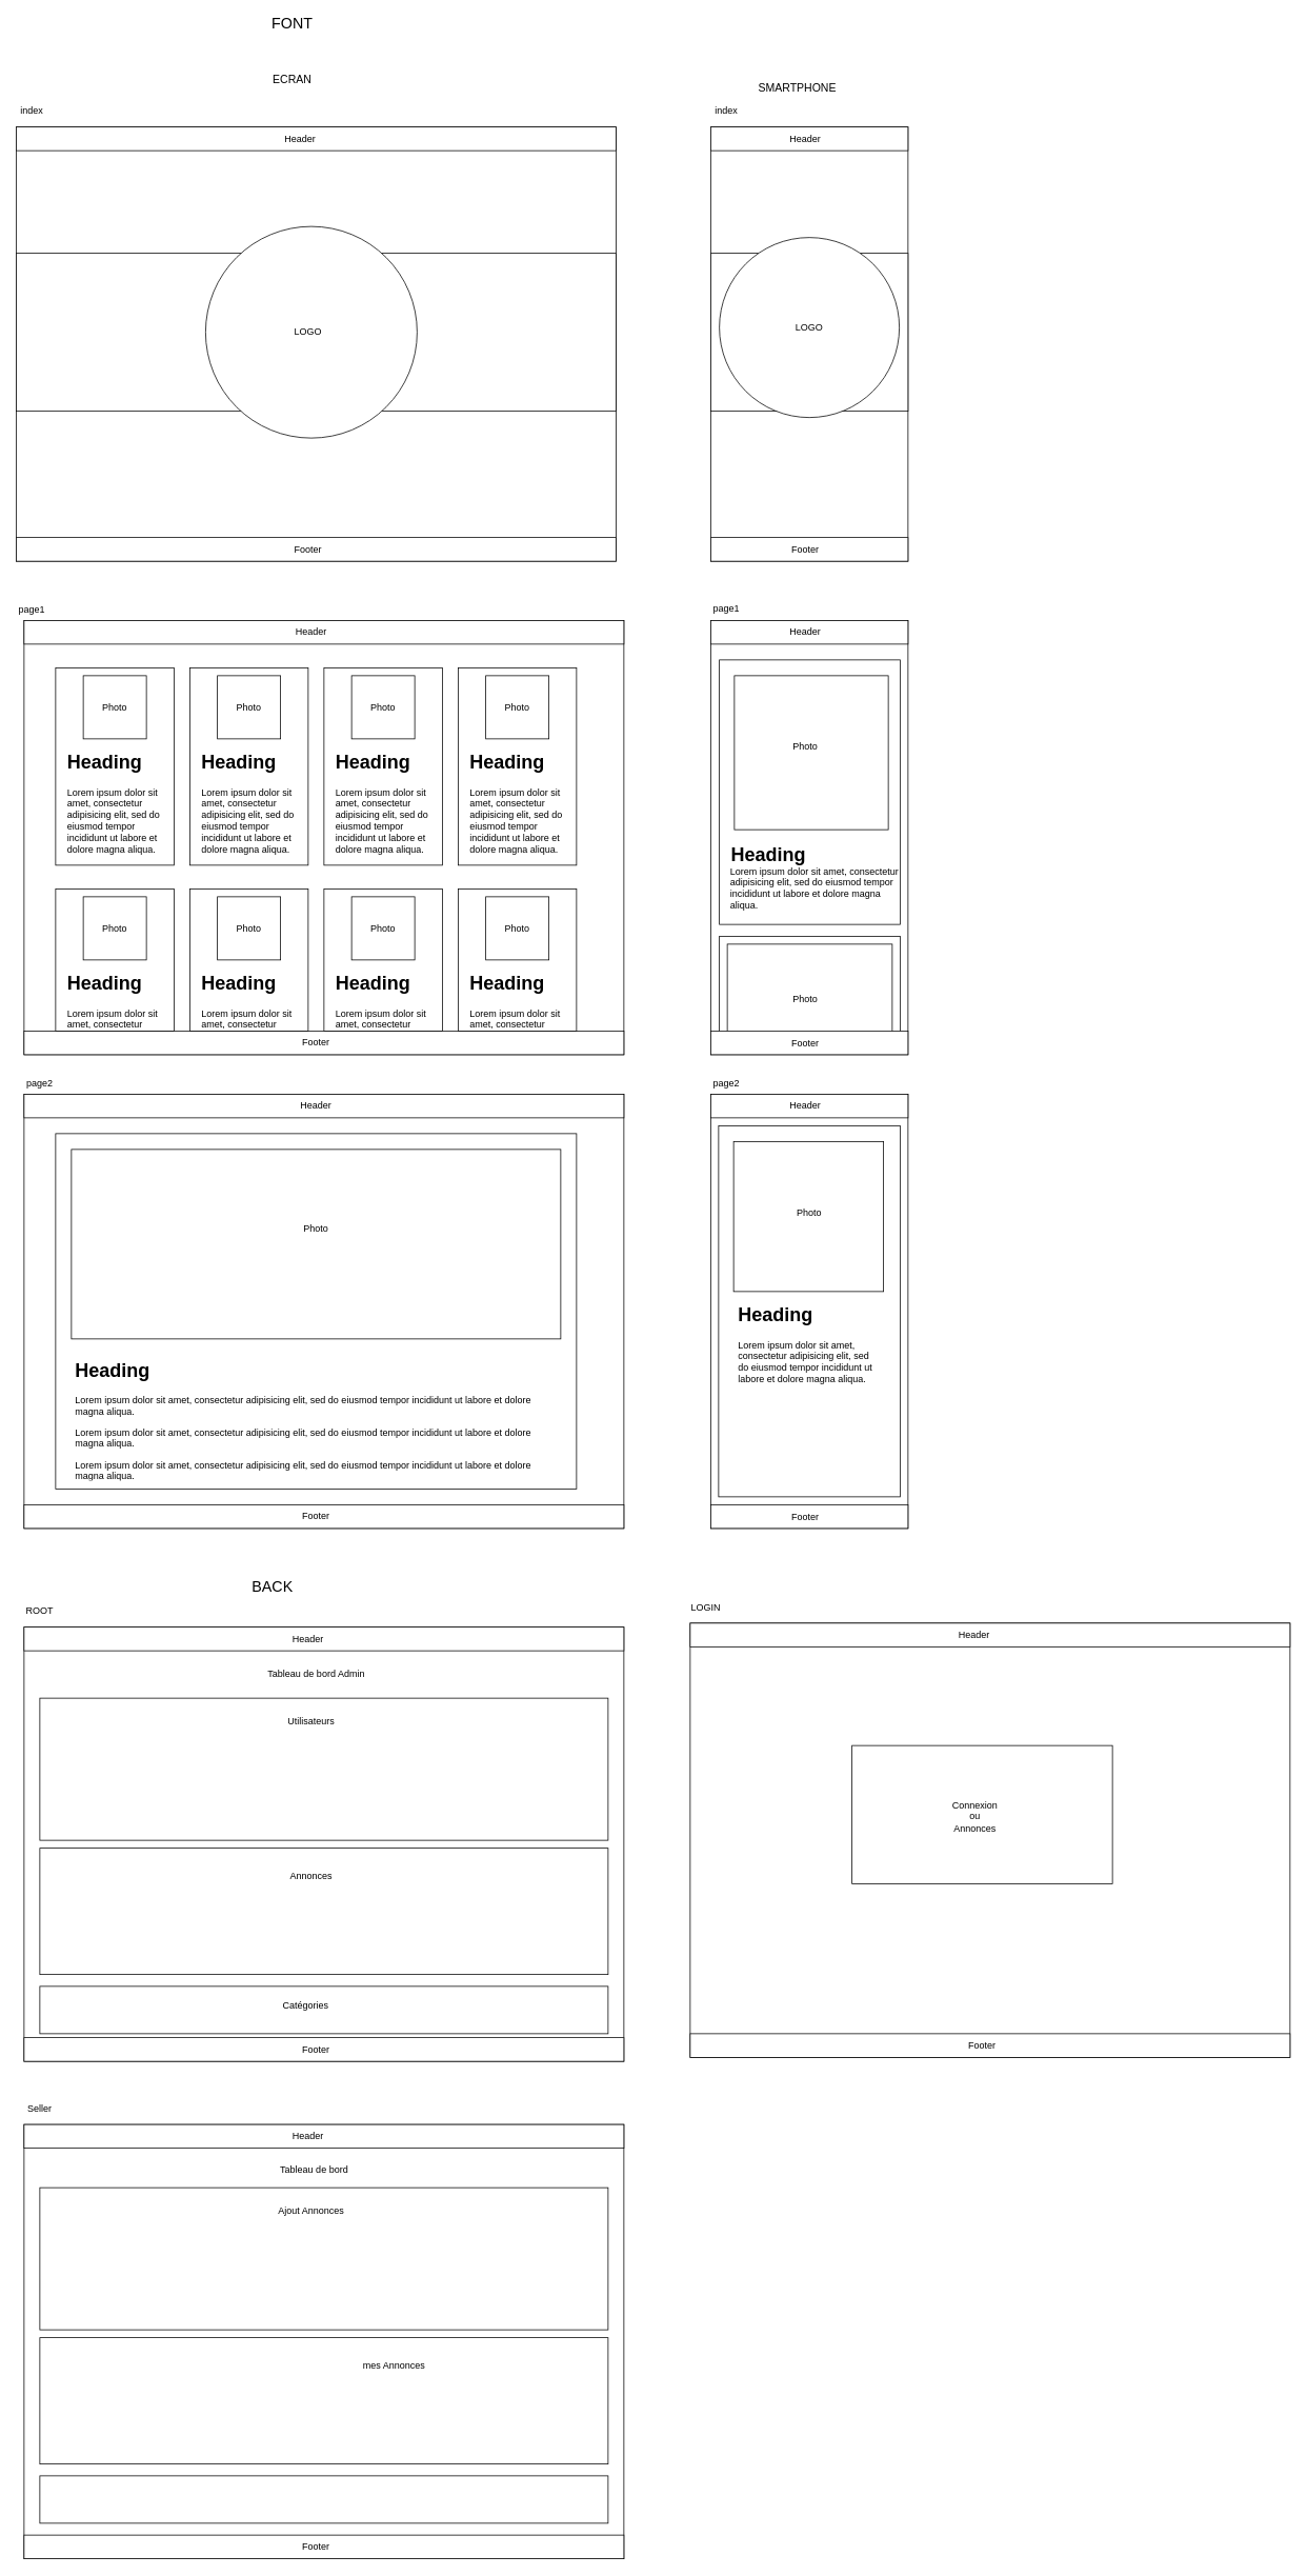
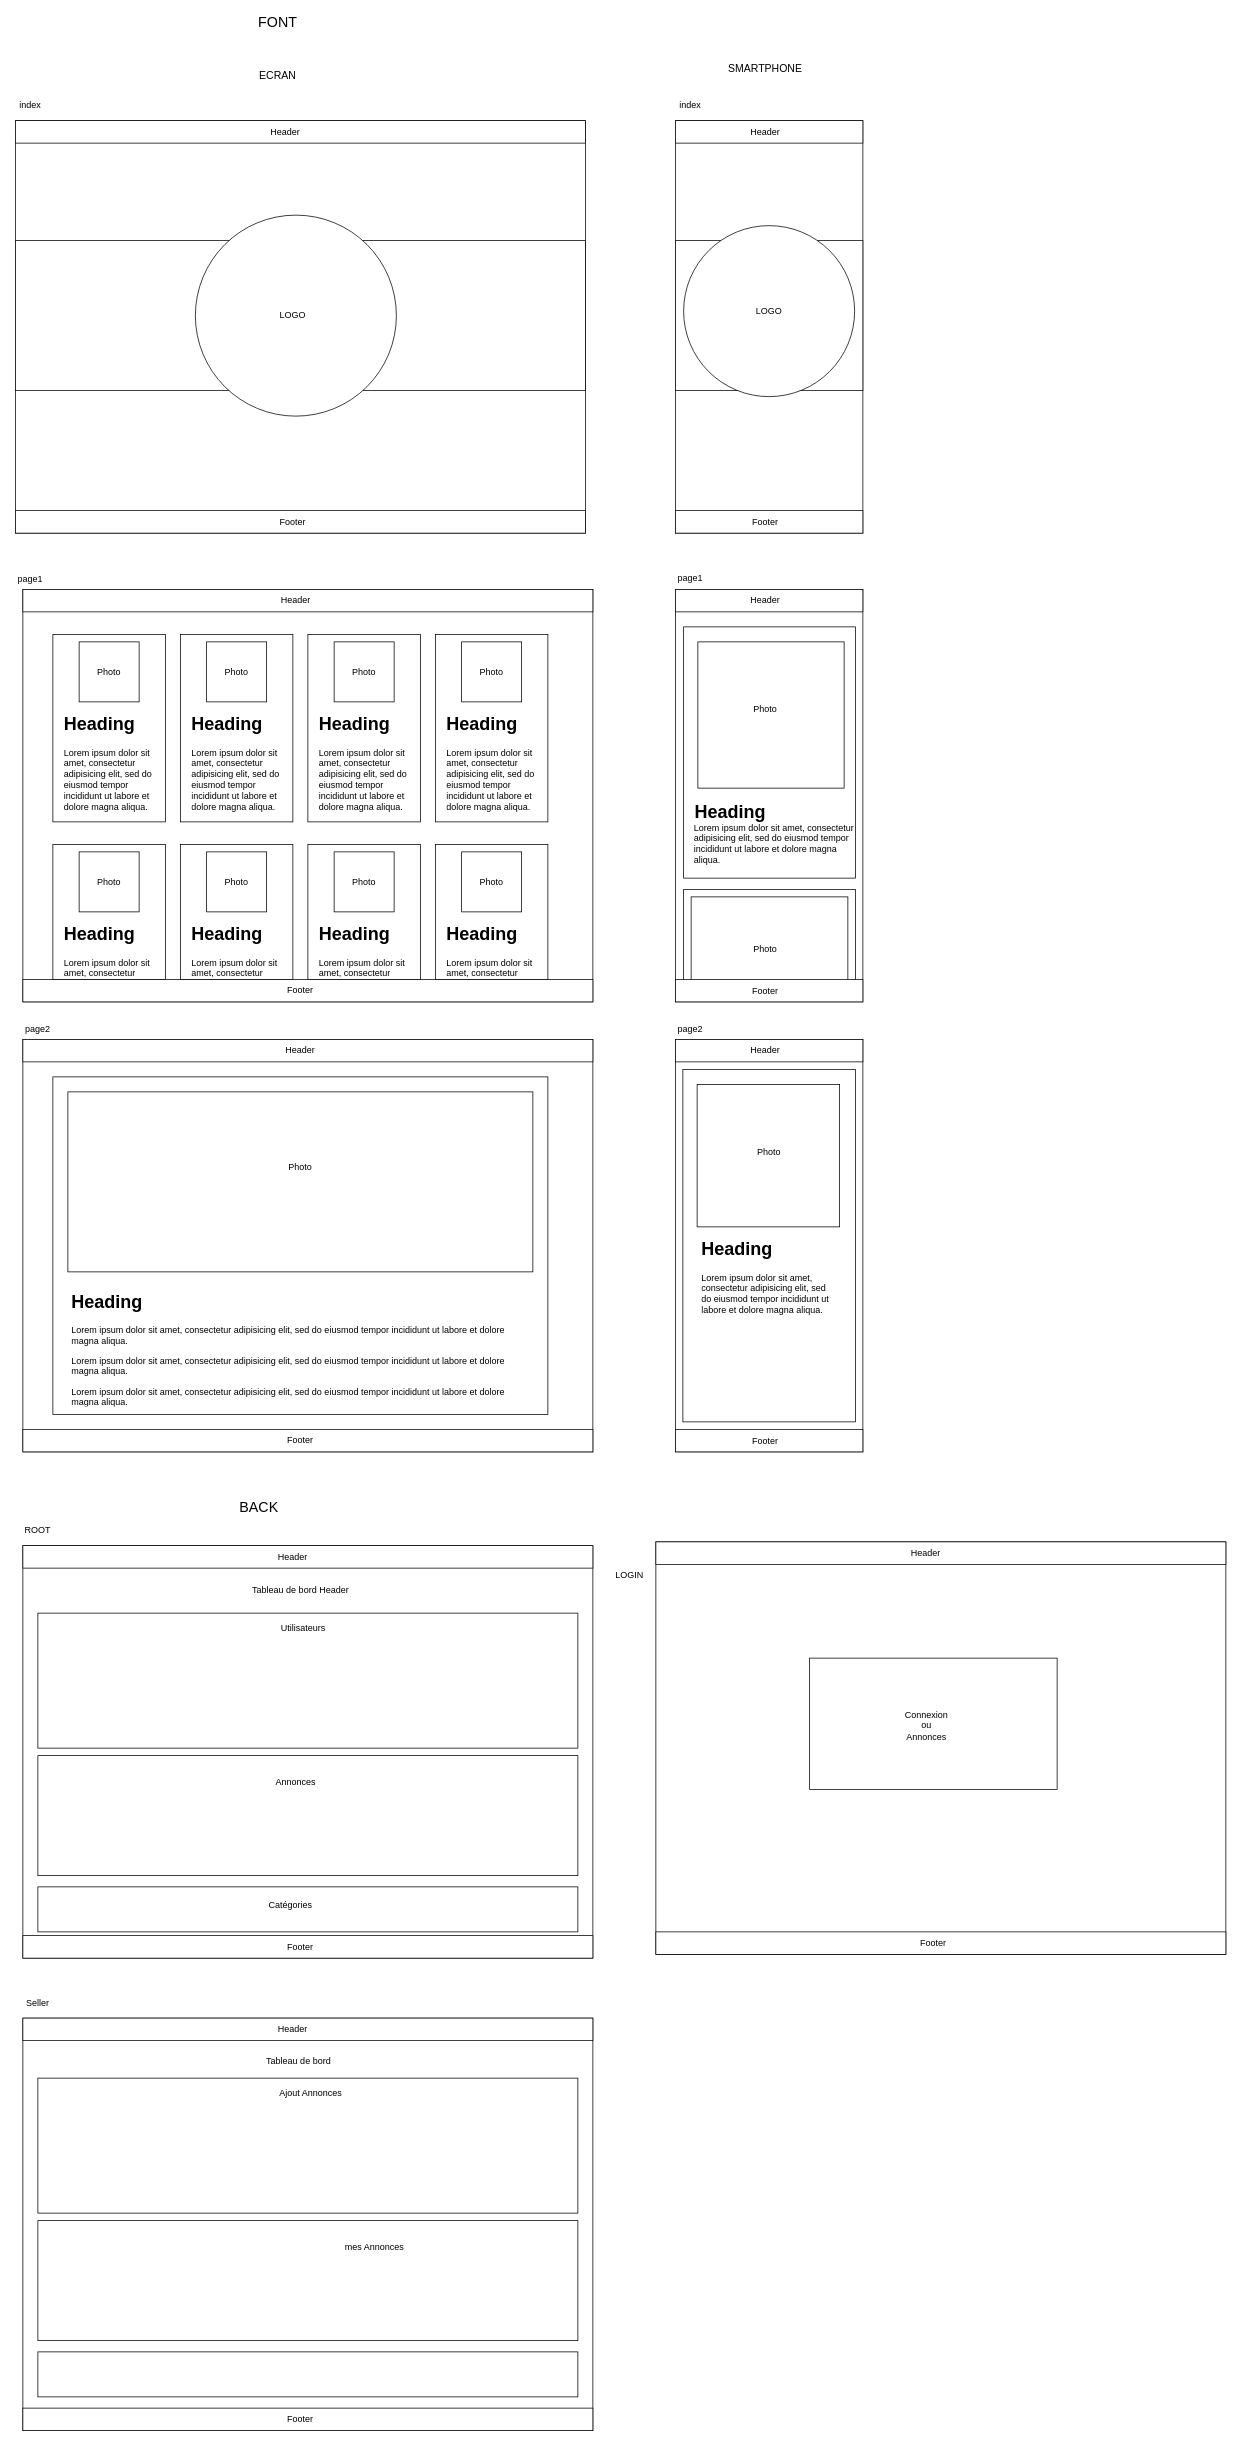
- <mxCell id="88" value="&lt;span style=&quot;font-size: 14px&quot;&gt;SMARTPHONE&lt;/span&gt;" style="text;html=1;strokeColor=none;fillColor=none;align=center;verticalAlign=middle;whiteSpace=wrap;rounded=0;" parent="1" vertex="1"><mxGeometry x="960" y="100" width="100" height="20" as="geometry" /></mxCell>
+ <mxCell id="88" value="&lt;span style=&quot;font-size: 14px&quot;&gt;SMARTPHONE&lt;/span&gt;" style="text;html=1;strokeColor=none;fillColor=none;align=center;verticalAlign=middle;whiteSpace=wrap;rounded=0;" parent="1" vertex="1"><mxGeometry x="970" y="80" width="100" height="20" as="geometry" /></mxCell>
- <mxCell id="113" value="LOGIN" style="text;html=1;strokeColor=none;fillColor=none;align=center;verticalAlign=middle;whiteSpace=wrap;rounded=0;" parent="1" vertex="1"><mxGeometry x="874" y="2025" width="40" height="20" as="geometry" /></mxCell>
+ <mxCell id="113" value="LOGIN" style="text;html=1;strokeColor=none;fillColor=none;align=center;verticalAlign=middle;whiteSpace=wrap;rounded=0;" parent="1" vertex="1"><mxGeometry x="819" y="2090" width="40" height="20" as="geometry" /></mxCell>
- <mxCell id="99" value="&lt;font style=&quot;vertical-align: inherit&quot;&gt;&lt;font style=&quot;vertical-align: inherit&quot;&gt;Tableau de bord Admin&lt;/font&gt;&lt;/font&gt;" style="text;html=1;strokeColor=none;fillColor=none;align=center;verticalAlign=middle;whiteSpace=wrap;rounded=0;" parent="1" vertex="1"><mxGeometry x="307.5" y="2110" width="185" height="20" as="geometry" /></mxCell>
+ <mxCell id="99" value="&lt;font style=&quot;vertical-align: inherit&quot;&gt;&lt;font style=&quot;vertical-align: inherit&quot;&gt;Tableau de bord Header&lt;/font&gt;&lt;/font&gt;" style="text;html=1;strokeColor=none;fillColor=none;align=center;verticalAlign=middle;whiteSpace=wrap;rounded=0;" parent="1" vertex="1"><mxGeometry x="307.5" y="2110" width="185" height="20" as="geometry" /></mxCell>
- <mxCell id="101" value="&lt;font style=&quot;vertical-align: inherit&quot;&gt;&lt;font style=&quot;vertical-align: inherit&quot;&gt;&lt;font style=&quot;vertical-align: inherit&quot;&gt;&lt;font style=&quot;vertical-align: inherit&quot;&gt;Utilisateurs&lt;/font&gt;&lt;/font&gt;&lt;/font&gt;&lt;/font&gt;" style="text;html=1;strokeColor=none;fillColor=none;align=center;verticalAlign=middle;whiteSpace=wrap;rounded=0;" parent="1" vertex="1"><mxGeometry x="339" y="2170" width="110" height="20" as="geometry" /></mxCell>
+ <mxCell id="101" value="&lt;font style=&quot;vertical-align: inherit&quot;&gt;&lt;font style=&quot;vertical-align: inherit&quot;&gt;&lt;font style=&quot;vertical-align: inherit&quot;&gt;&lt;font style=&quot;vertical-align: inherit&quot;&gt;Utilisateurs&lt;/font&gt;&lt;/font&gt;&lt;/font&gt;&lt;/font&gt;" style="text;html=1;strokeColor=none;fillColor=none;align=center;verticalAlign=middle;whiteSpace=wrap;rounded=0;" parent="1" vertex="1"><mxGeometry x="349" y="2160" width="110" height="20" as="geometry" /></mxCell>
- <mxCell id="127" value="&lt;font style=&quot;vertical-align: inherit&quot;&gt;&lt;font style=&quot;vertical-align: inherit&quot;&gt;&lt;font style=&quot;vertical-align: inherit&quot;&gt;&lt;font style=&quot;vertical-align: inherit&quot;&gt;&lt;font style=&quot;vertical-align: inherit&quot;&gt;&lt;font style=&quot;vertical-align: inherit&quot;&gt;&lt;font style=&quot;vertical-align: inherit&quot;&gt;&lt;font style=&quot;vertical-align: inherit&quot;&gt;Ajout Annonces&lt;/font&gt;&lt;/font&gt;&lt;/font&gt;&lt;/font&gt;&lt;/font&gt;&lt;/font&gt;&lt;/font&gt;&lt;/font&gt;" style="text;html=1;strokeColor=none;fillColor=none;align=center;verticalAlign=middle;whiteSpace=wrap;rounded=0;" vertex="1" parent="1"><mxGeometry x="339" y="2790" width="110" height="20" as="geometry" /></mxCell>
+ <mxCell id="127" value="&lt;font style=&quot;vertical-align: inherit&quot;&gt;&lt;font style=&quot;vertical-align: inherit&quot;&gt;&lt;font style=&quot;vertical-align: inherit&quot;&gt;&lt;font style=&quot;vertical-align: inherit&quot;&gt;&lt;font style=&quot;vertical-align: inherit&quot;&gt;&lt;font style=&quot;vertical-align: inherit&quot;&gt;&lt;font style=&quot;vertical-align: inherit&quot;&gt;&lt;font style=&quot;vertical-align: inherit&quot;&gt;Ajout Annonces&lt;/font&gt;&lt;/font&gt;&lt;/font&gt;&lt;/font&gt;&lt;/font&gt;&lt;/font&gt;&lt;/font&gt;&lt;/font&gt;" style="text;html=1;strokeColor=none;fillColor=none;align=center;verticalAlign=middle;whiteSpace=wrap;rounded=0;" vertex="1" parent="1"><mxGeometry x="359" y="2780" width="110" height="20" as="geometry" /></mxCell>
